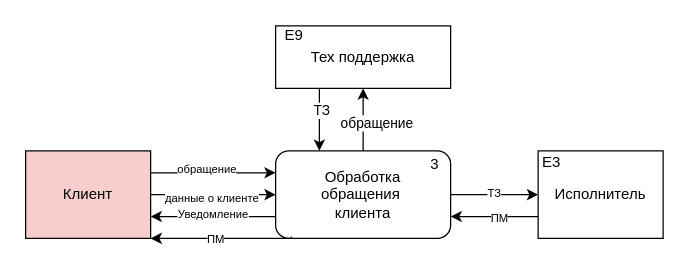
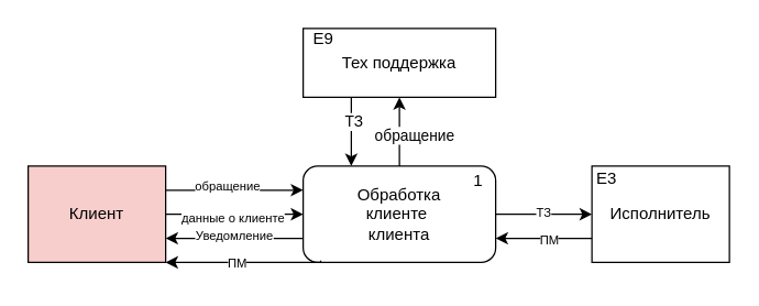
- <mxCell id="4" value="3" style="text;html=1;align=center;verticalAlign=middle;whiteSpace=wrap;rounded=0;" parent="2" vertex="1"><mxGeometry x="115.5" y="4.667" width="23.333" height="11.667" as="geometry" /></mxCell>
+ <mxCell id="4" value="1" style="text;html=1;align=center;verticalAlign=middle;whiteSpace=wrap;rounded=0;" parent="2" vertex="1"><mxGeometry x="115.5" y="4.667" width="23.333" height="11.667" as="geometry" /></mxCell>
- <mxCell id="3" value="&lt;span style=&quot;background-color: rgb(255, 255, 255);&quot;&gt;Обработка&lt;/span&gt;&lt;br style=&quot;background-color: rgb(255, 255, 255);&quot;&gt;&lt;span style=&quot;background-color: rgb(255, 255, 255);&quot;&gt;обращения&amp;nbsp;&lt;/span&gt;&lt;br style=&quot;background-color: rgb(255, 255, 255);&quot;&gt;&lt;span style=&quot;background-color: rgb(255, 255, 255);&quot;&gt;клиента&lt;/span&gt;" style="rounded=1;whiteSpace=wrap;html=1;" parent="2" vertex="1"><mxGeometry width="140" height="70" as="geometry" /></mxCell>
+ <mxCell id="3" value="&lt;span style=&quot;background-color: rgb(255, 255, 255);&quot;&gt;Обработка&lt;/span&gt;&lt;br style=&quot;background-color: rgb(255, 255, 255);&quot;&gt;&lt;span style=&quot;background-color: rgb(255, 255, 255);&quot;&gt;клиенте&amp;nbsp;&lt;/span&gt;&lt;br style=&quot;background-color: rgb(255, 255, 255);&quot;&gt;&lt;span style=&quot;background-color: rgb(255, 255, 255);&quot;&gt;клиента&lt;/span&gt;" style="rounded=1;whiteSpace=wrap;html=1;" parent="2" vertex="1"><mxGeometry width="140" height="70" as="geometry" /></mxCell>
